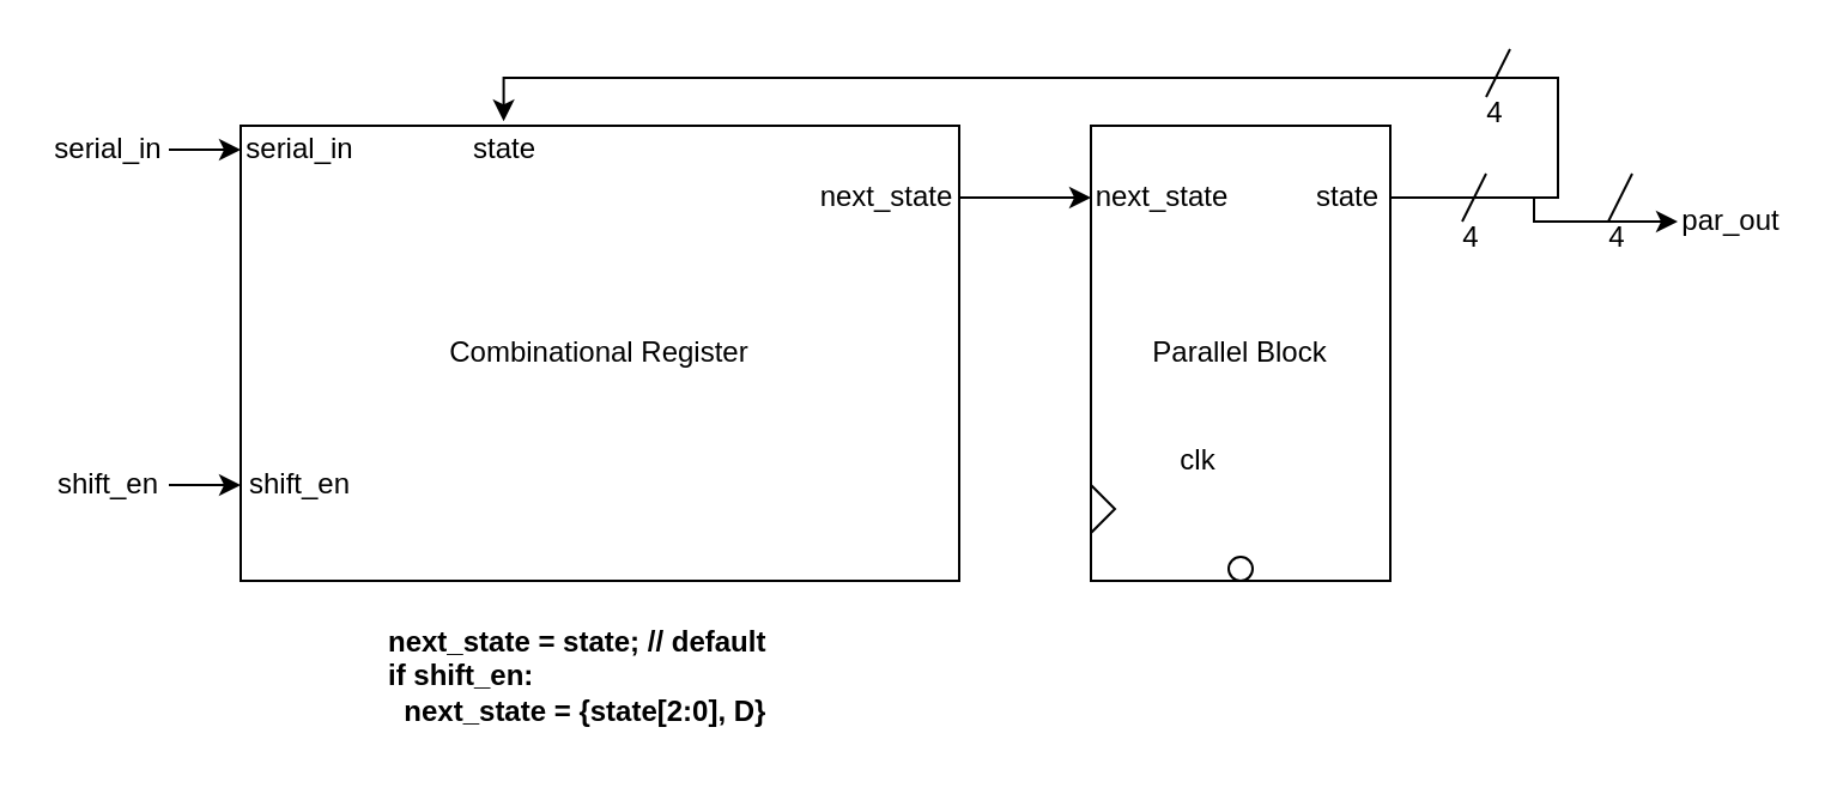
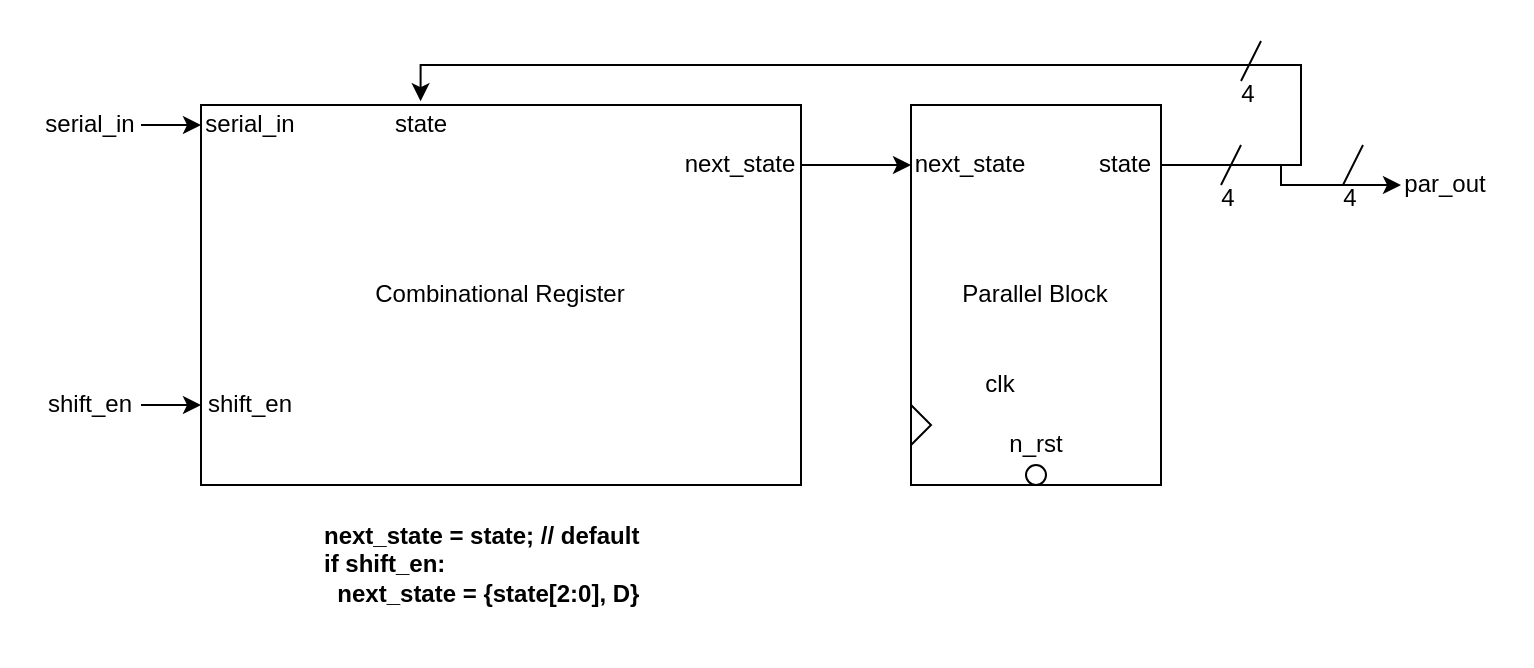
+ <mxCell id="6" value="n_rst" style="text;html=1;strokeColor=none;fillColor=none;align=center;verticalAlign=middle;whiteSpace=wrap;rounded=0;" vertex="1" parent="1"><mxGeometry x="502.5" y="212" width="30" height="20" as="geometry" /></mxCell>
